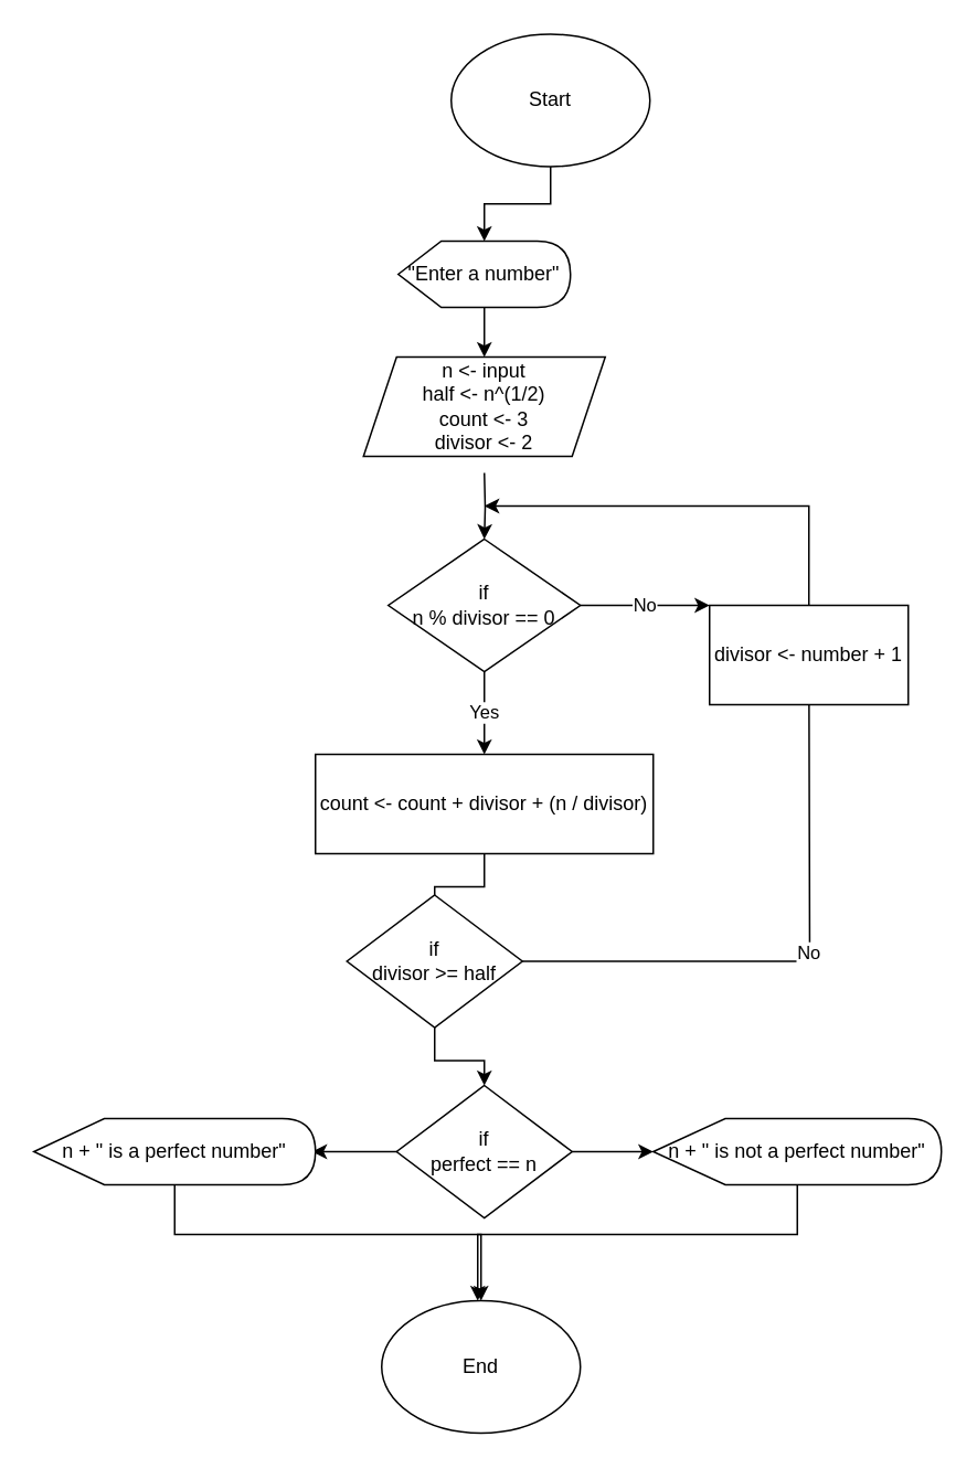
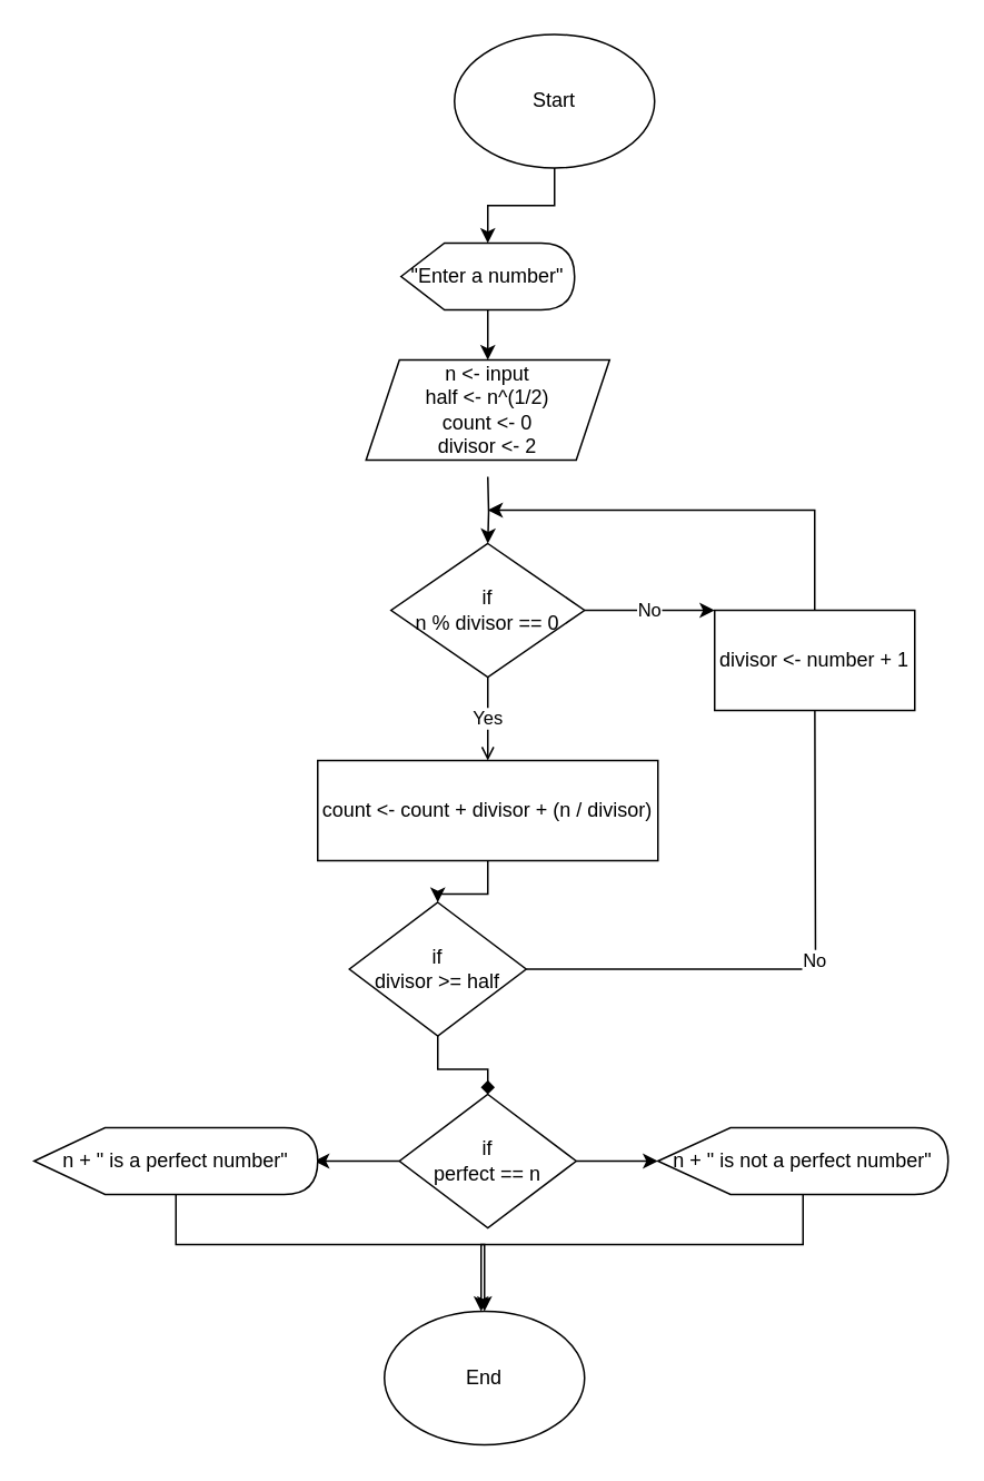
- <mxCell id="6" value="n &amp;lt;- input&lt;br&gt;half &amp;lt;- n^(1/2)&lt;br&gt;count &amp;lt;- 3&lt;br&gt;divisor &amp;lt;- 2" style="shape=parallelogram;perimeter=parallelogramPerimeter;whiteSpace=wrap;html=1;fixedSize=1;" parent="1" vertex="1"><mxGeometry x="219" y="215" width="146" height="60" as="geometry" /></mxCell>
+ <mxCell id="6" value="n &amp;lt;- input&lt;br&gt;half &amp;lt;- n^(1/2)&lt;br&gt;count &amp;lt;- 0&lt;br&gt;divisor &amp;lt;- 2" style="shape=parallelogram;perimeter=parallelogramPerimeter;whiteSpace=wrap;html=1;fixedSize=1;" parent="1" vertex="1"><mxGeometry x="219" y="215" width="146" height="60" as="geometry" /></mxCell>
- <mxCell id="11" value="Yes" style="edgeStyle=orthogonalEdgeStyle;rounded=0;orthogonalLoop=1;jettySize=auto;html=1;" edge="1" parent="1" source="12" target="16"><mxGeometry relative="1" as="geometry" /></mxCell>
+ <mxCell id="11" value="Yes" style="edgeStyle=orthogonalEdgeStyle;rounded=0;orthogonalLoop=1;jettySize=auto;html=1;endArrow=open;" edge="1" parent="1" source="12" target="16"><mxGeometry relative="1" as="geometry" /></mxCell>
- <mxCell id="15" style="edgeStyle=orthogonalEdgeStyle;rounded=0;orthogonalLoop=1;jettySize=auto;html=1;entryX=0.5;entryY=0;entryDx=0;entryDy=0;endArrow=none;" edge="1" parent="1" source="16" target="9"><mxGeometry relative="1" as="geometry" /></mxCell>
+ <mxCell id="15" style="edgeStyle=orthogonalEdgeStyle;rounded=0;orthogonalLoop=1;jettySize=auto;html=1;entryX=0.5;entryY=0;entryDx=0;entryDy=0;" edge="1" parent="1" source="16" target="9"><mxGeometry relative="1" as="geometry" /></mxCell>
- <mxCell id="8" value="" style="edgeStyle=orthogonalEdgeStyle;rounded=0;orthogonalLoop=1;jettySize=auto;html=1;" edge="1" parent="1" source="9" target="19"><mxGeometry relative="1" as="geometry" /></mxCell>
+ <mxCell id="8" value="" style="edgeStyle=orthogonalEdgeStyle;rounded=0;orthogonalLoop=1;jettySize=auto;html=1;endArrow=diamond;" edge="1" parent="1" source="9" target="19"><mxGeometry relative="1" as="geometry" /></mxCell>
